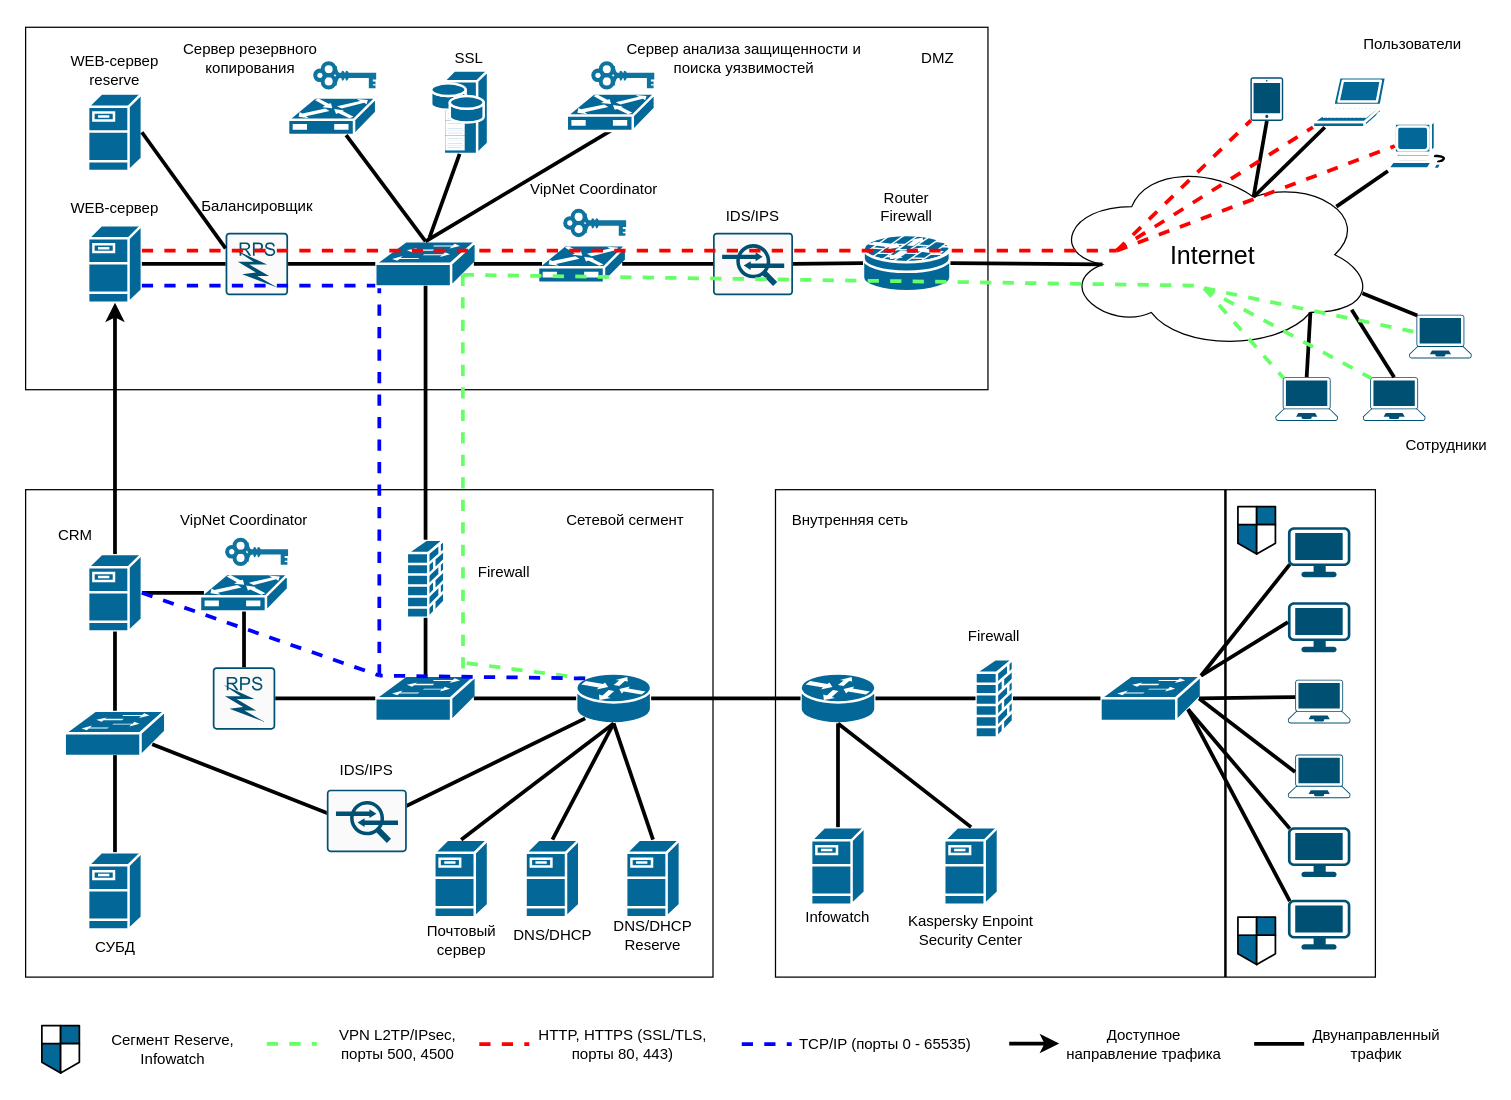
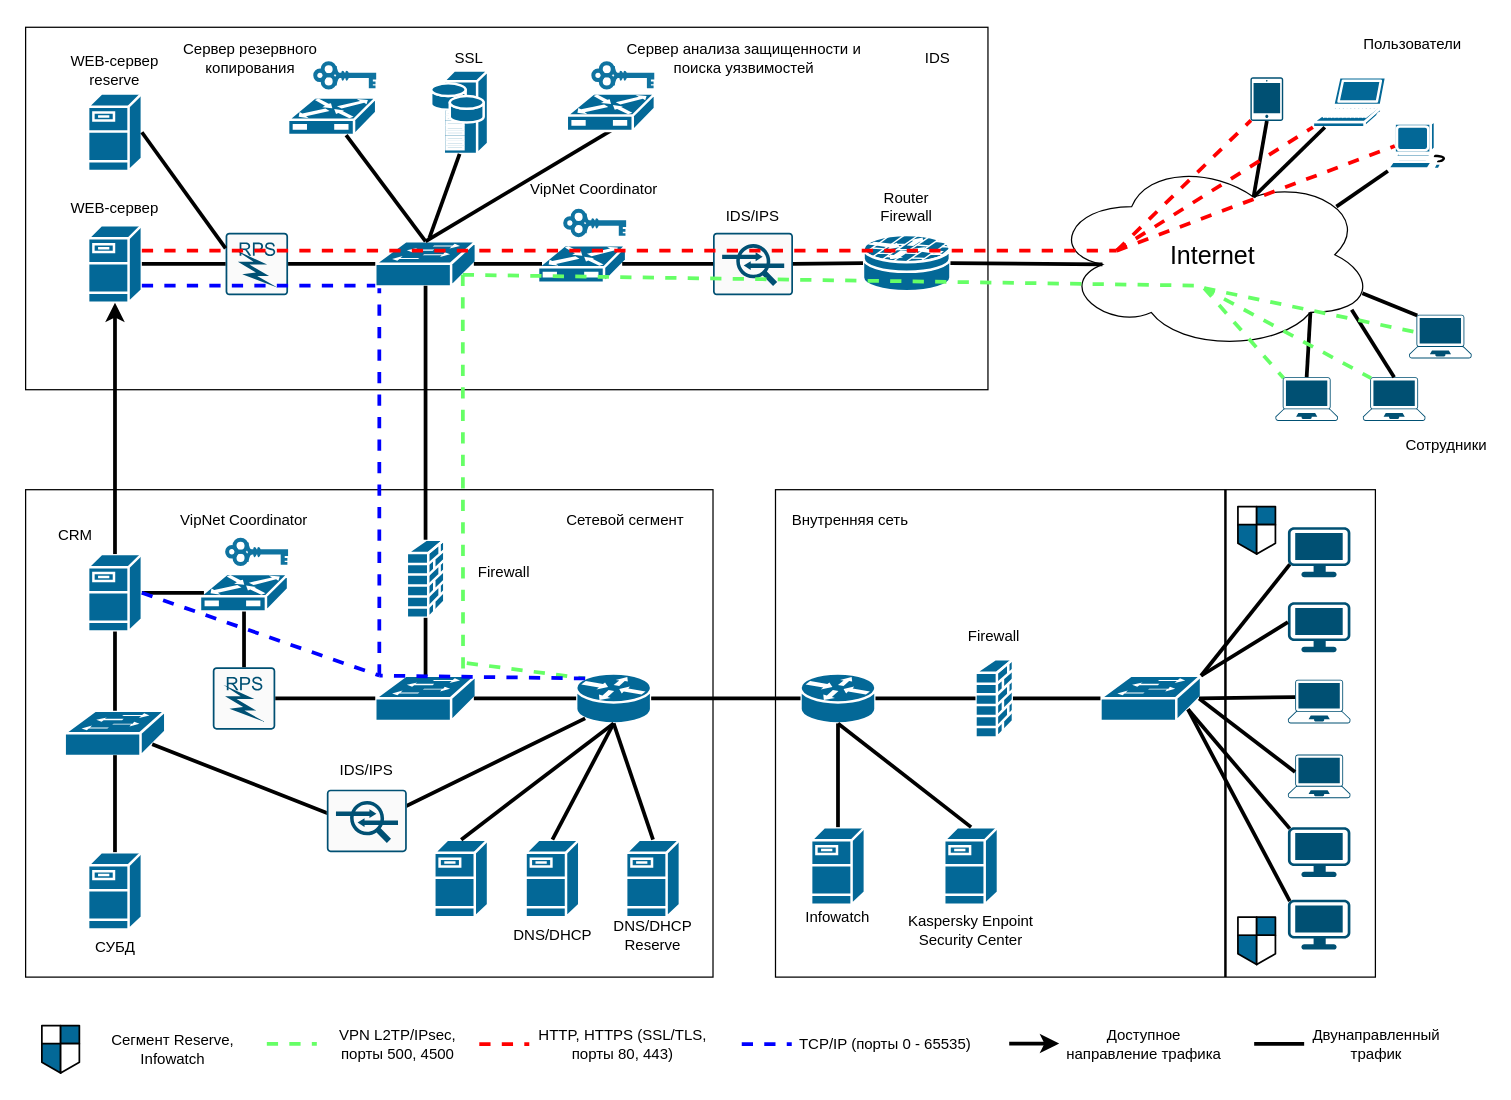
- <mxCell id="112" value="DMZ" style="text;html=1;strokeColor=none;fillColor=none;align=center;verticalAlign=middle;whiteSpace=wrap;rounded=0;" parent="8" vertex="1"><mxGeometry x="700" y="11.25" width="60" height="30" as="geometry" /></mxCell>
+ <mxCell id="112" value="IDS" style="text;html=1;strokeColor=none;fillColor=none;align=center;verticalAlign=middle;whiteSpace=wrap;rounded=0;" parent="8" vertex="1"><mxGeometry x="700" y="11.25" width="60" height="30" as="geometry" /></mxCell>
- <mxCell id="95" value="Балансировщик" style="text;html=1;strokeColor=none;fillColor=none;align=center;verticalAlign=middle;whiteSpace=wrap;rounded=0;" parent="8" vertex="1"><mxGeometry x="136.5" y="129.63" width="97" height="30" as="geometry" /></mxCell>
- <mxCell id="77" value="Почтовый сервер" style="text;html=1;strokeColor=none;fillColor=none;align=center;verticalAlign=middle;whiteSpace=wrap;rounded=0;" parent="8" vertex="1"><mxGeometry x="318.5" y="717.25" width="60" height="30" as="geometry" /></mxCell>
